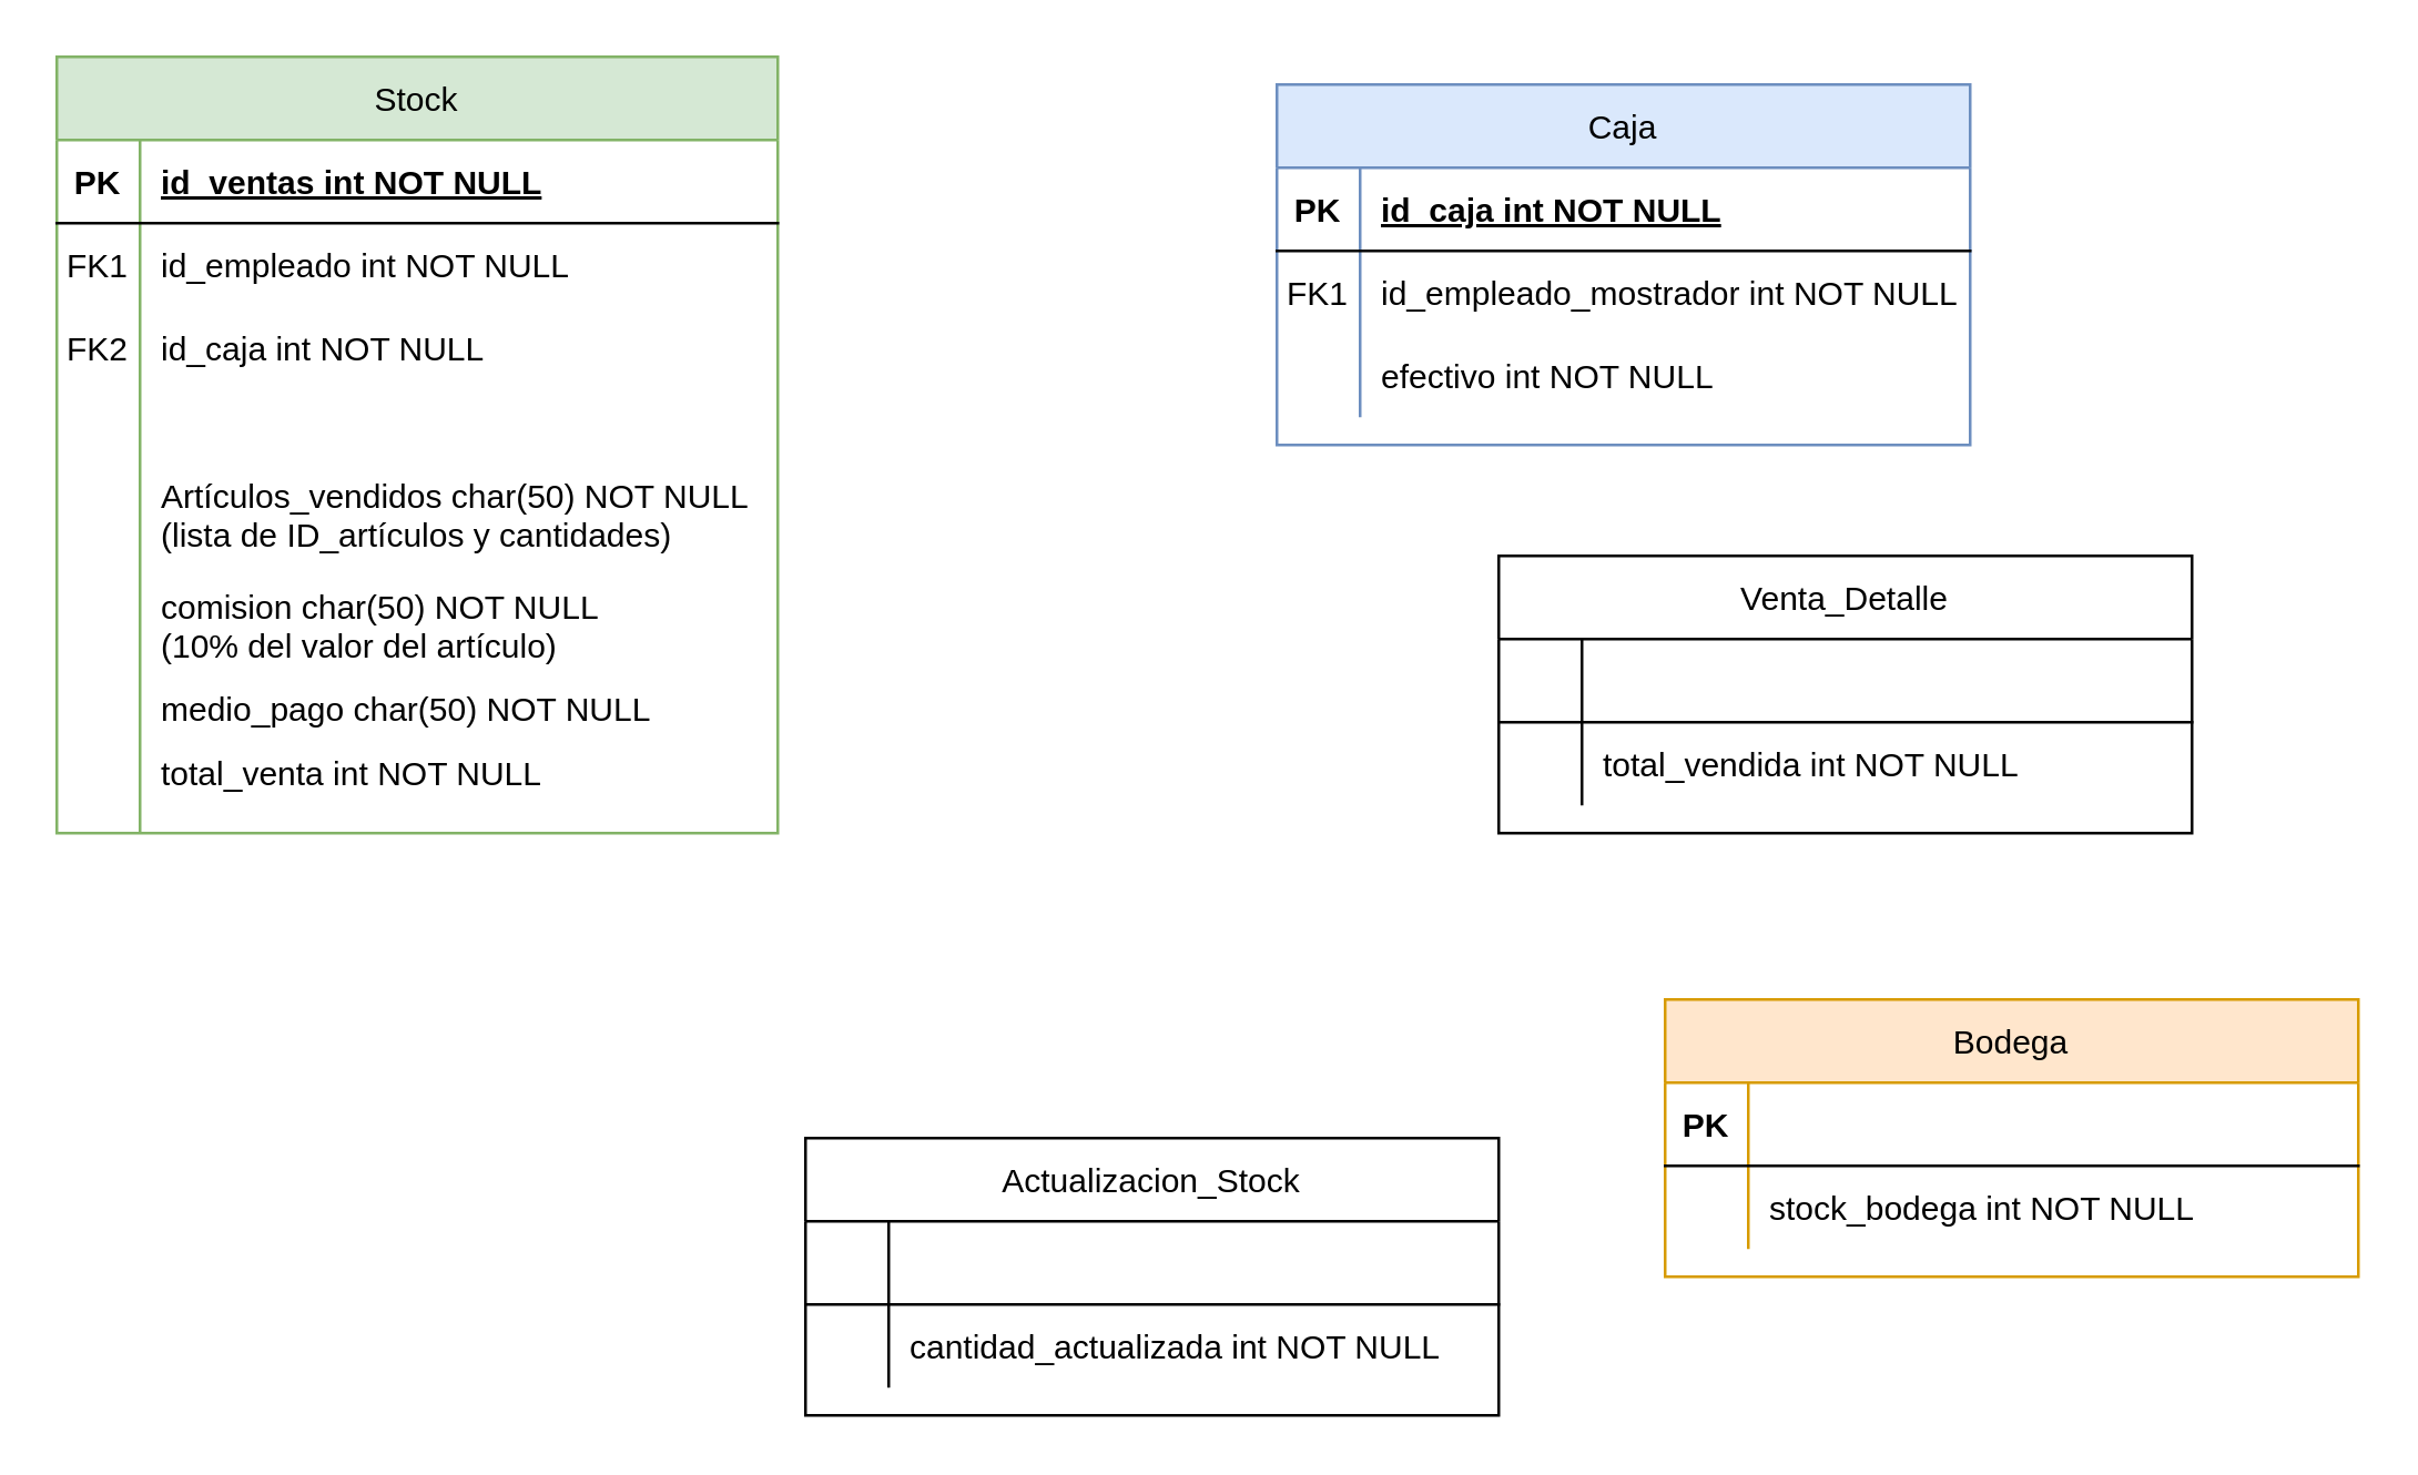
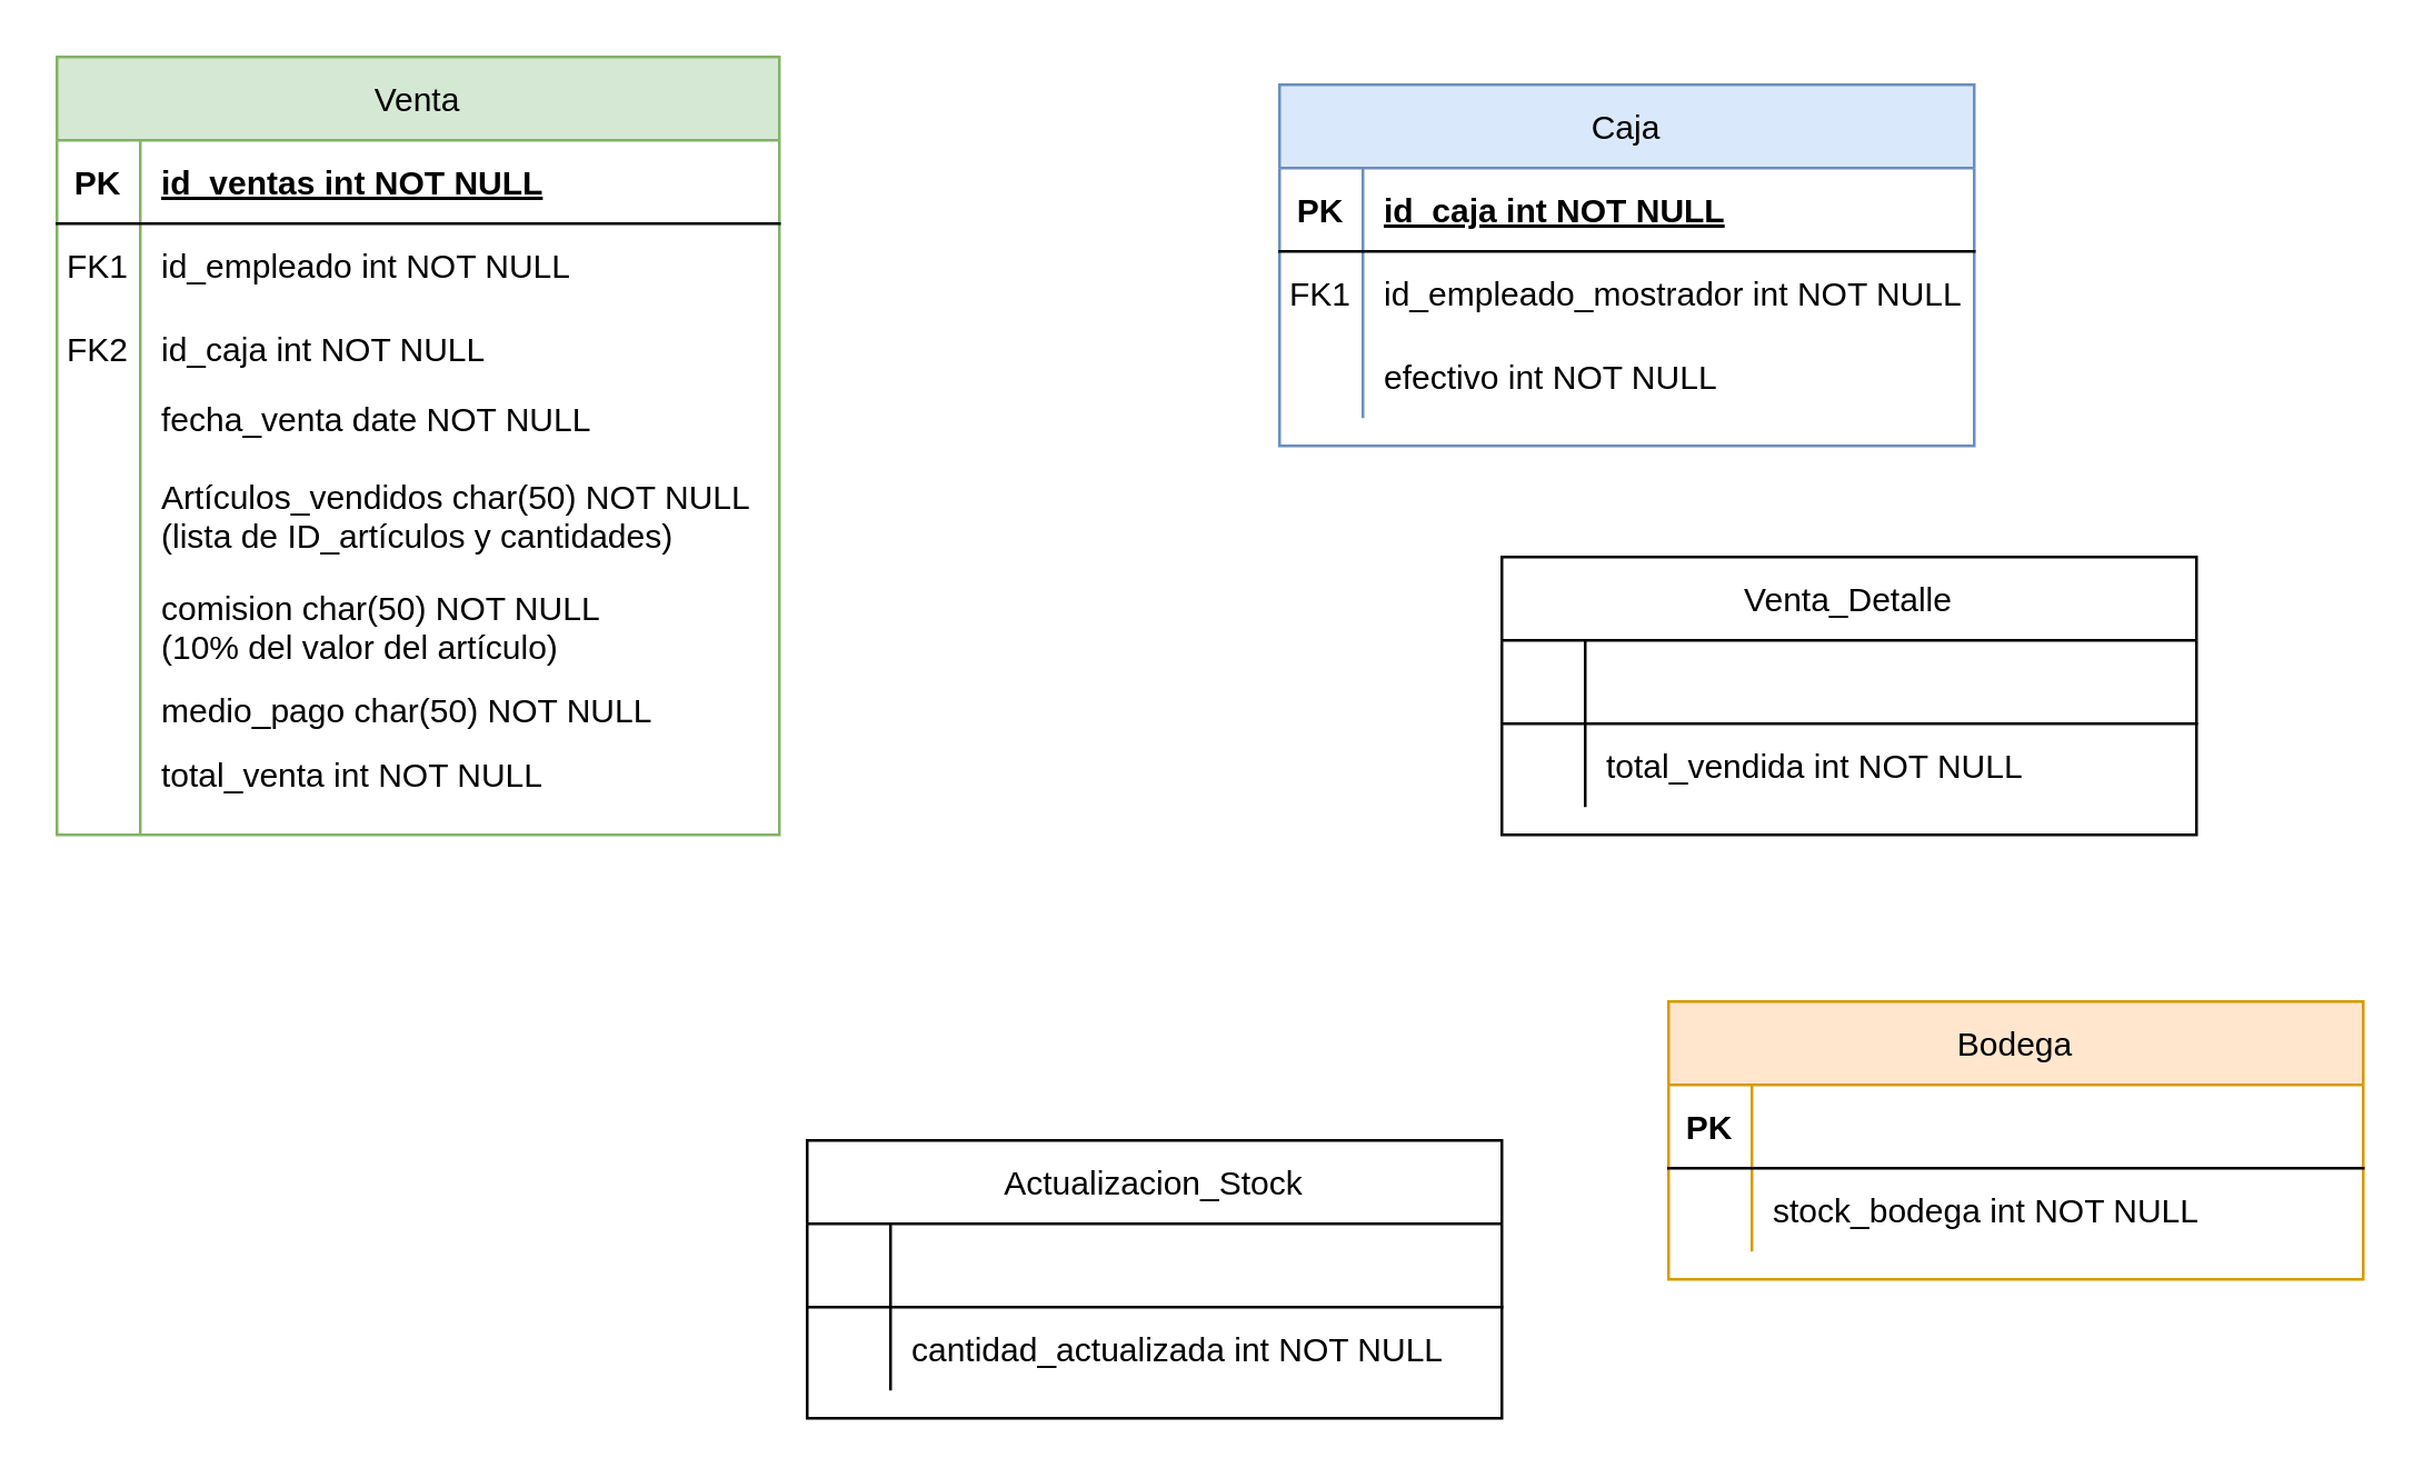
- <mxCell id="2" value="Stock" style="shape=table;startSize=30;container=1;collapsible=1;childLayout=tableLayout;fixedRows=1;rowLines=0;fontStyle=0;align=center;resizeLast=1;fillColor=#d5e8d4;strokeColor=#82b366;" vertex="1" parent="1"><mxGeometry width="260" height="280" as="geometry" x="20" y="20" /></mxCell>
+ <mxCell id="2" value="Venta" style="shape=table;startSize=30;container=1;collapsible=1;childLayout=tableLayout;fixedRows=1;rowLines=0;fontStyle=0;align=center;resizeLast=1;fillColor=#d5e8d4;strokeColor=#82b366;" vertex="1" parent="1"><mxGeometry width="260" height="280" as="geometry" x="20" y="20" /></mxCell>
+ <mxCell id="14" value="fecha_venta date NOT NULL" style="shape=partialRectangle;overflow=hidden;connectable=0;fillColor=none;top=0;left=0;bottom=0;right=0;align=left;spacingLeft=6;" vertex="1" parent="12"><mxGeometry x="30" width="230" height="20" as="geometry"><mxRectangle width="230" height="20" as="alternateBounds" /></mxGeometry></mxCell>
